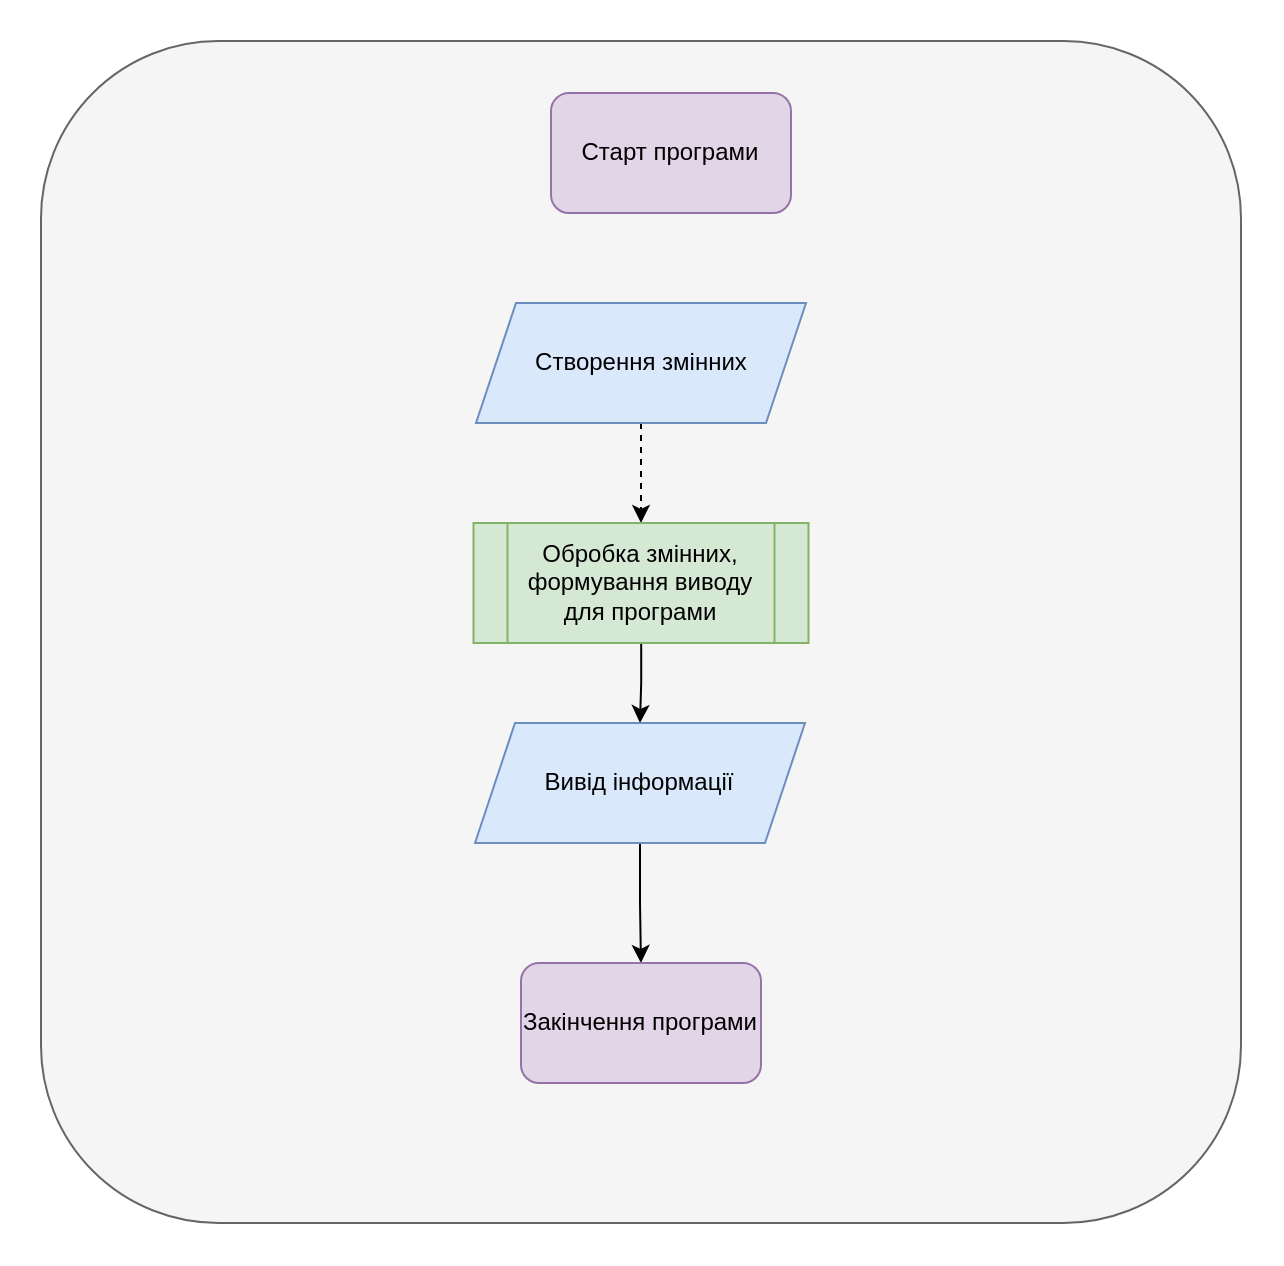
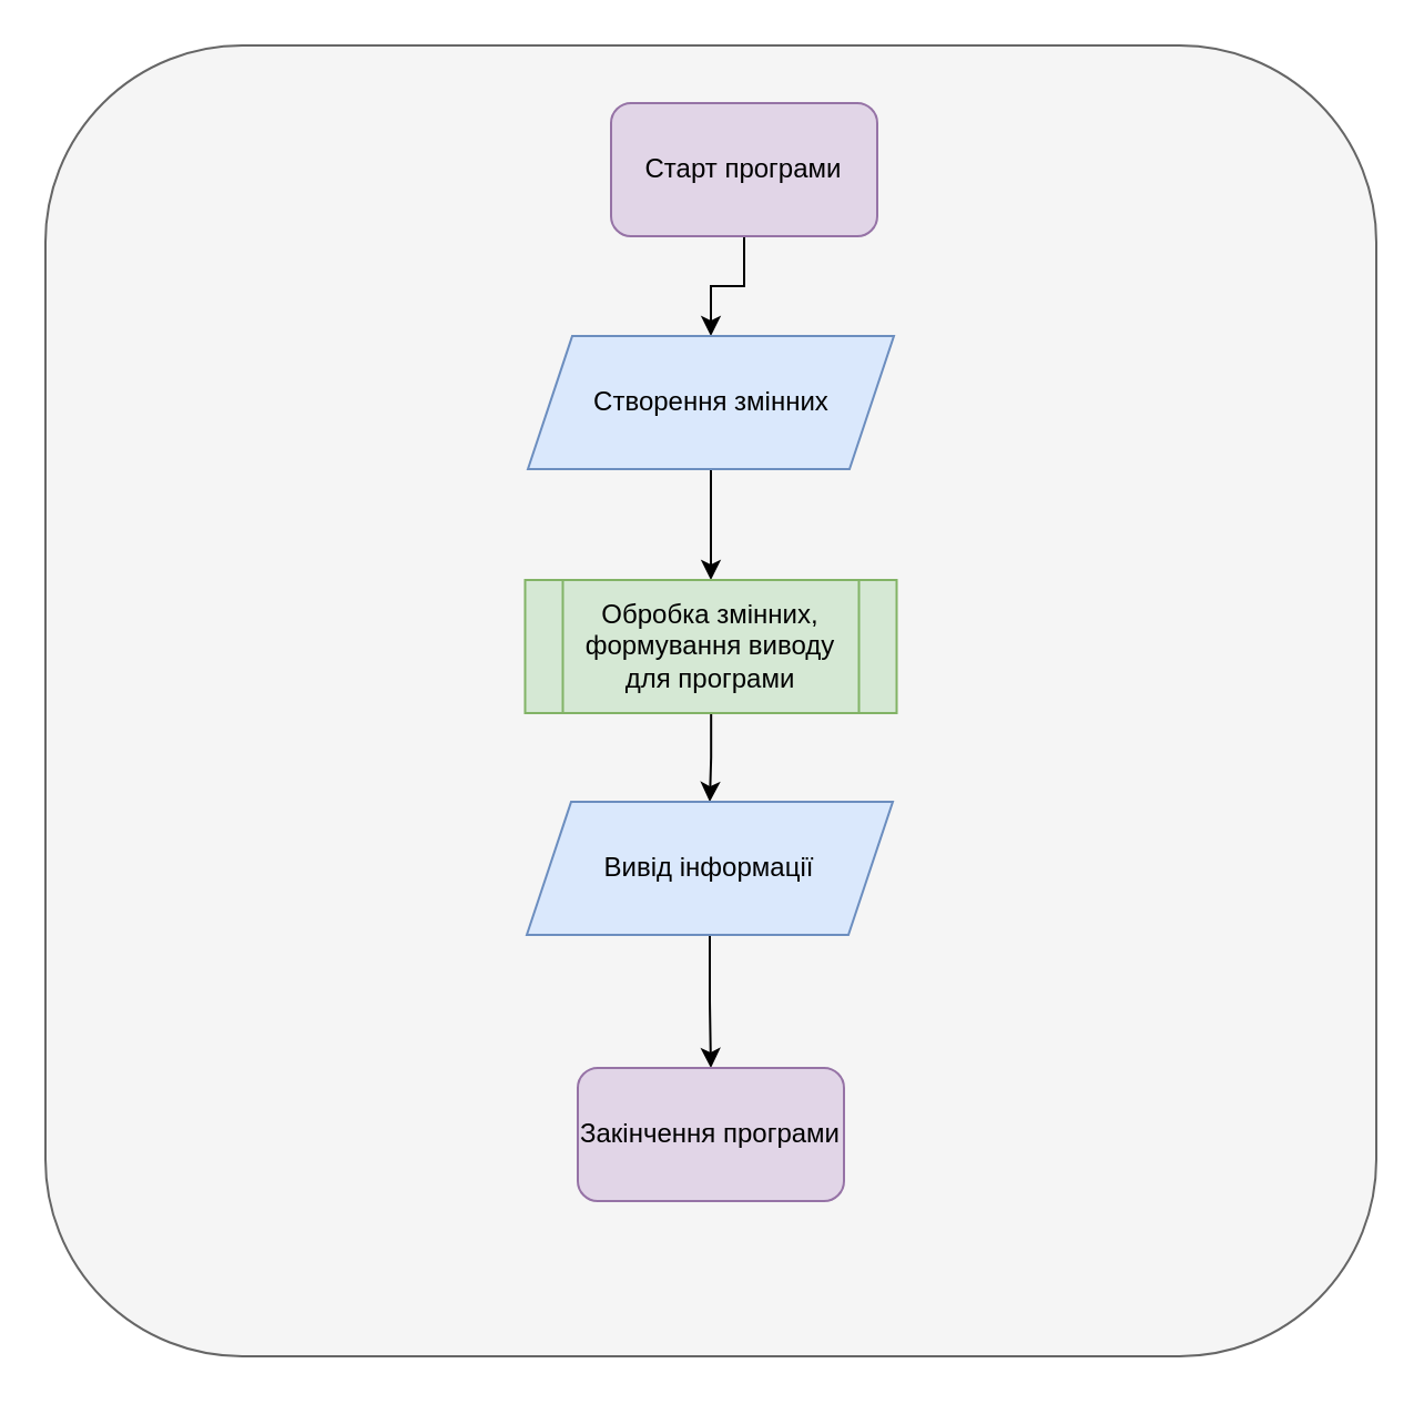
+ <mxCell id="3" style="edgeStyle=orthogonalEdgeStyle;rounded=0;orthogonalLoop=1;jettySize=auto;html=1;" edge="1" parent="1" source="4" target="9"><mxGeometry relative="1" as="geometry" /></mxCell>
- <mxCell id="8" style="edgeStyle=orthogonalEdgeStyle;rounded=0;orthogonalLoop=1;jettySize=auto;html=1;entryX=0.5;entryY=0;entryDx=0;entryDy=0;dashed=1;" edge="1" parent="1" source="9" target="11"><mxGeometry relative="1" as="geometry" /></mxCell>
+ <mxCell id="8" style="edgeStyle=orthogonalEdgeStyle;rounded=0;orthogonalLoop=1;jettySize=auto;html=1;entryX=0.5;entryY=0;entryDx=0;entryDy=0;" edge="1" parent="1" source="9" target="11"><mxGeometry relative="1" as="geometry" /></mxCell>
